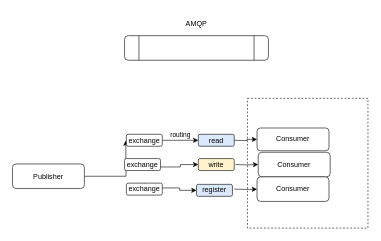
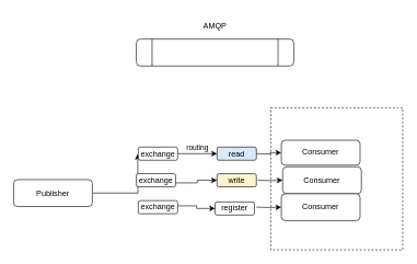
- <mxCell id="14" value="register" style="rounded=1;whiteSpace=wrap;html=1;fillColor=#dae8fc;" vertex="1" parent="1"><mxGeometry x="327" y="307" width="60" height="20" as="geometry" /></mxCell>
+ <mxCell id="14" value="register" style="rounded=1;whiteSpace=wrap;html=1;" vertex="1" parent="1"><mxGeometry x="327" y="307" width="60" height="20" as="geometry" /></mxCell>
